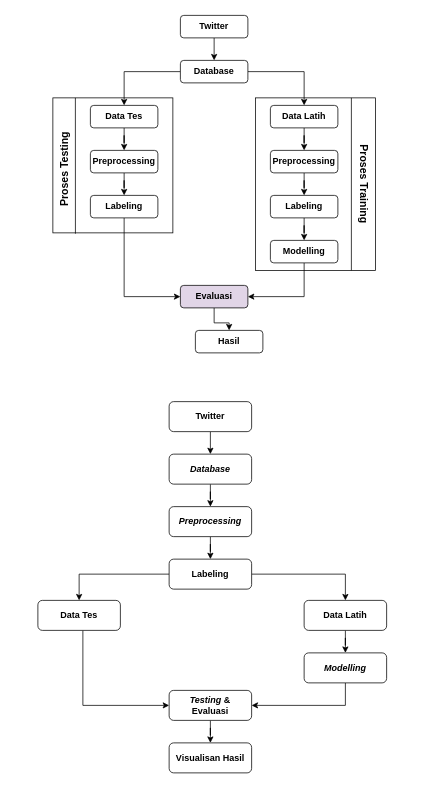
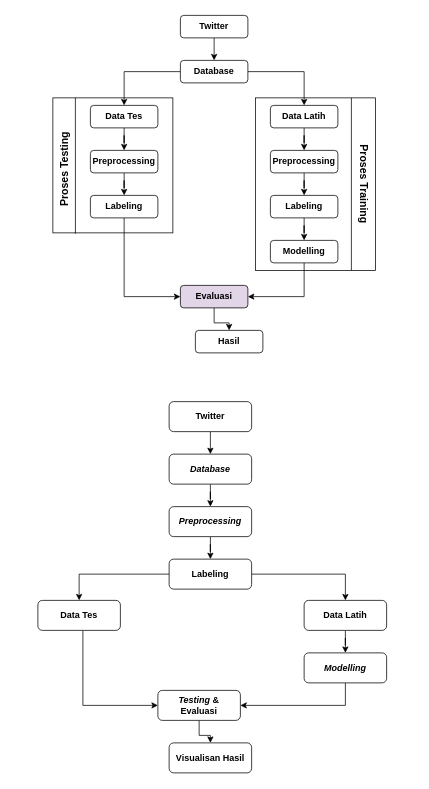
- <mxCell id="35" value="&lt;i&gt;Testing&lt;/i&gt; &amp;amp;&lt;br&gt;Evaluasi" style="rounded=1;whiteSpace=wrap;html=1;fontStyle=1" parent="1" vertex="1"><mxGeometry x="225" y="920" width="110" height="40" as="geometry" /></mxCell>
+ <mxCell id="35" value="&lt;i&gt;Testing&lt;/i&gt; &amp;amp;&lt;br&gt;Evaluasi" style="rounded=1;whiteSpace=wrap;html=1;fontStyle=1" parent="1" vertex="1"><mxGeometry x="210" y="920" width="110" height="40" as="geometry" /></mxCell>
